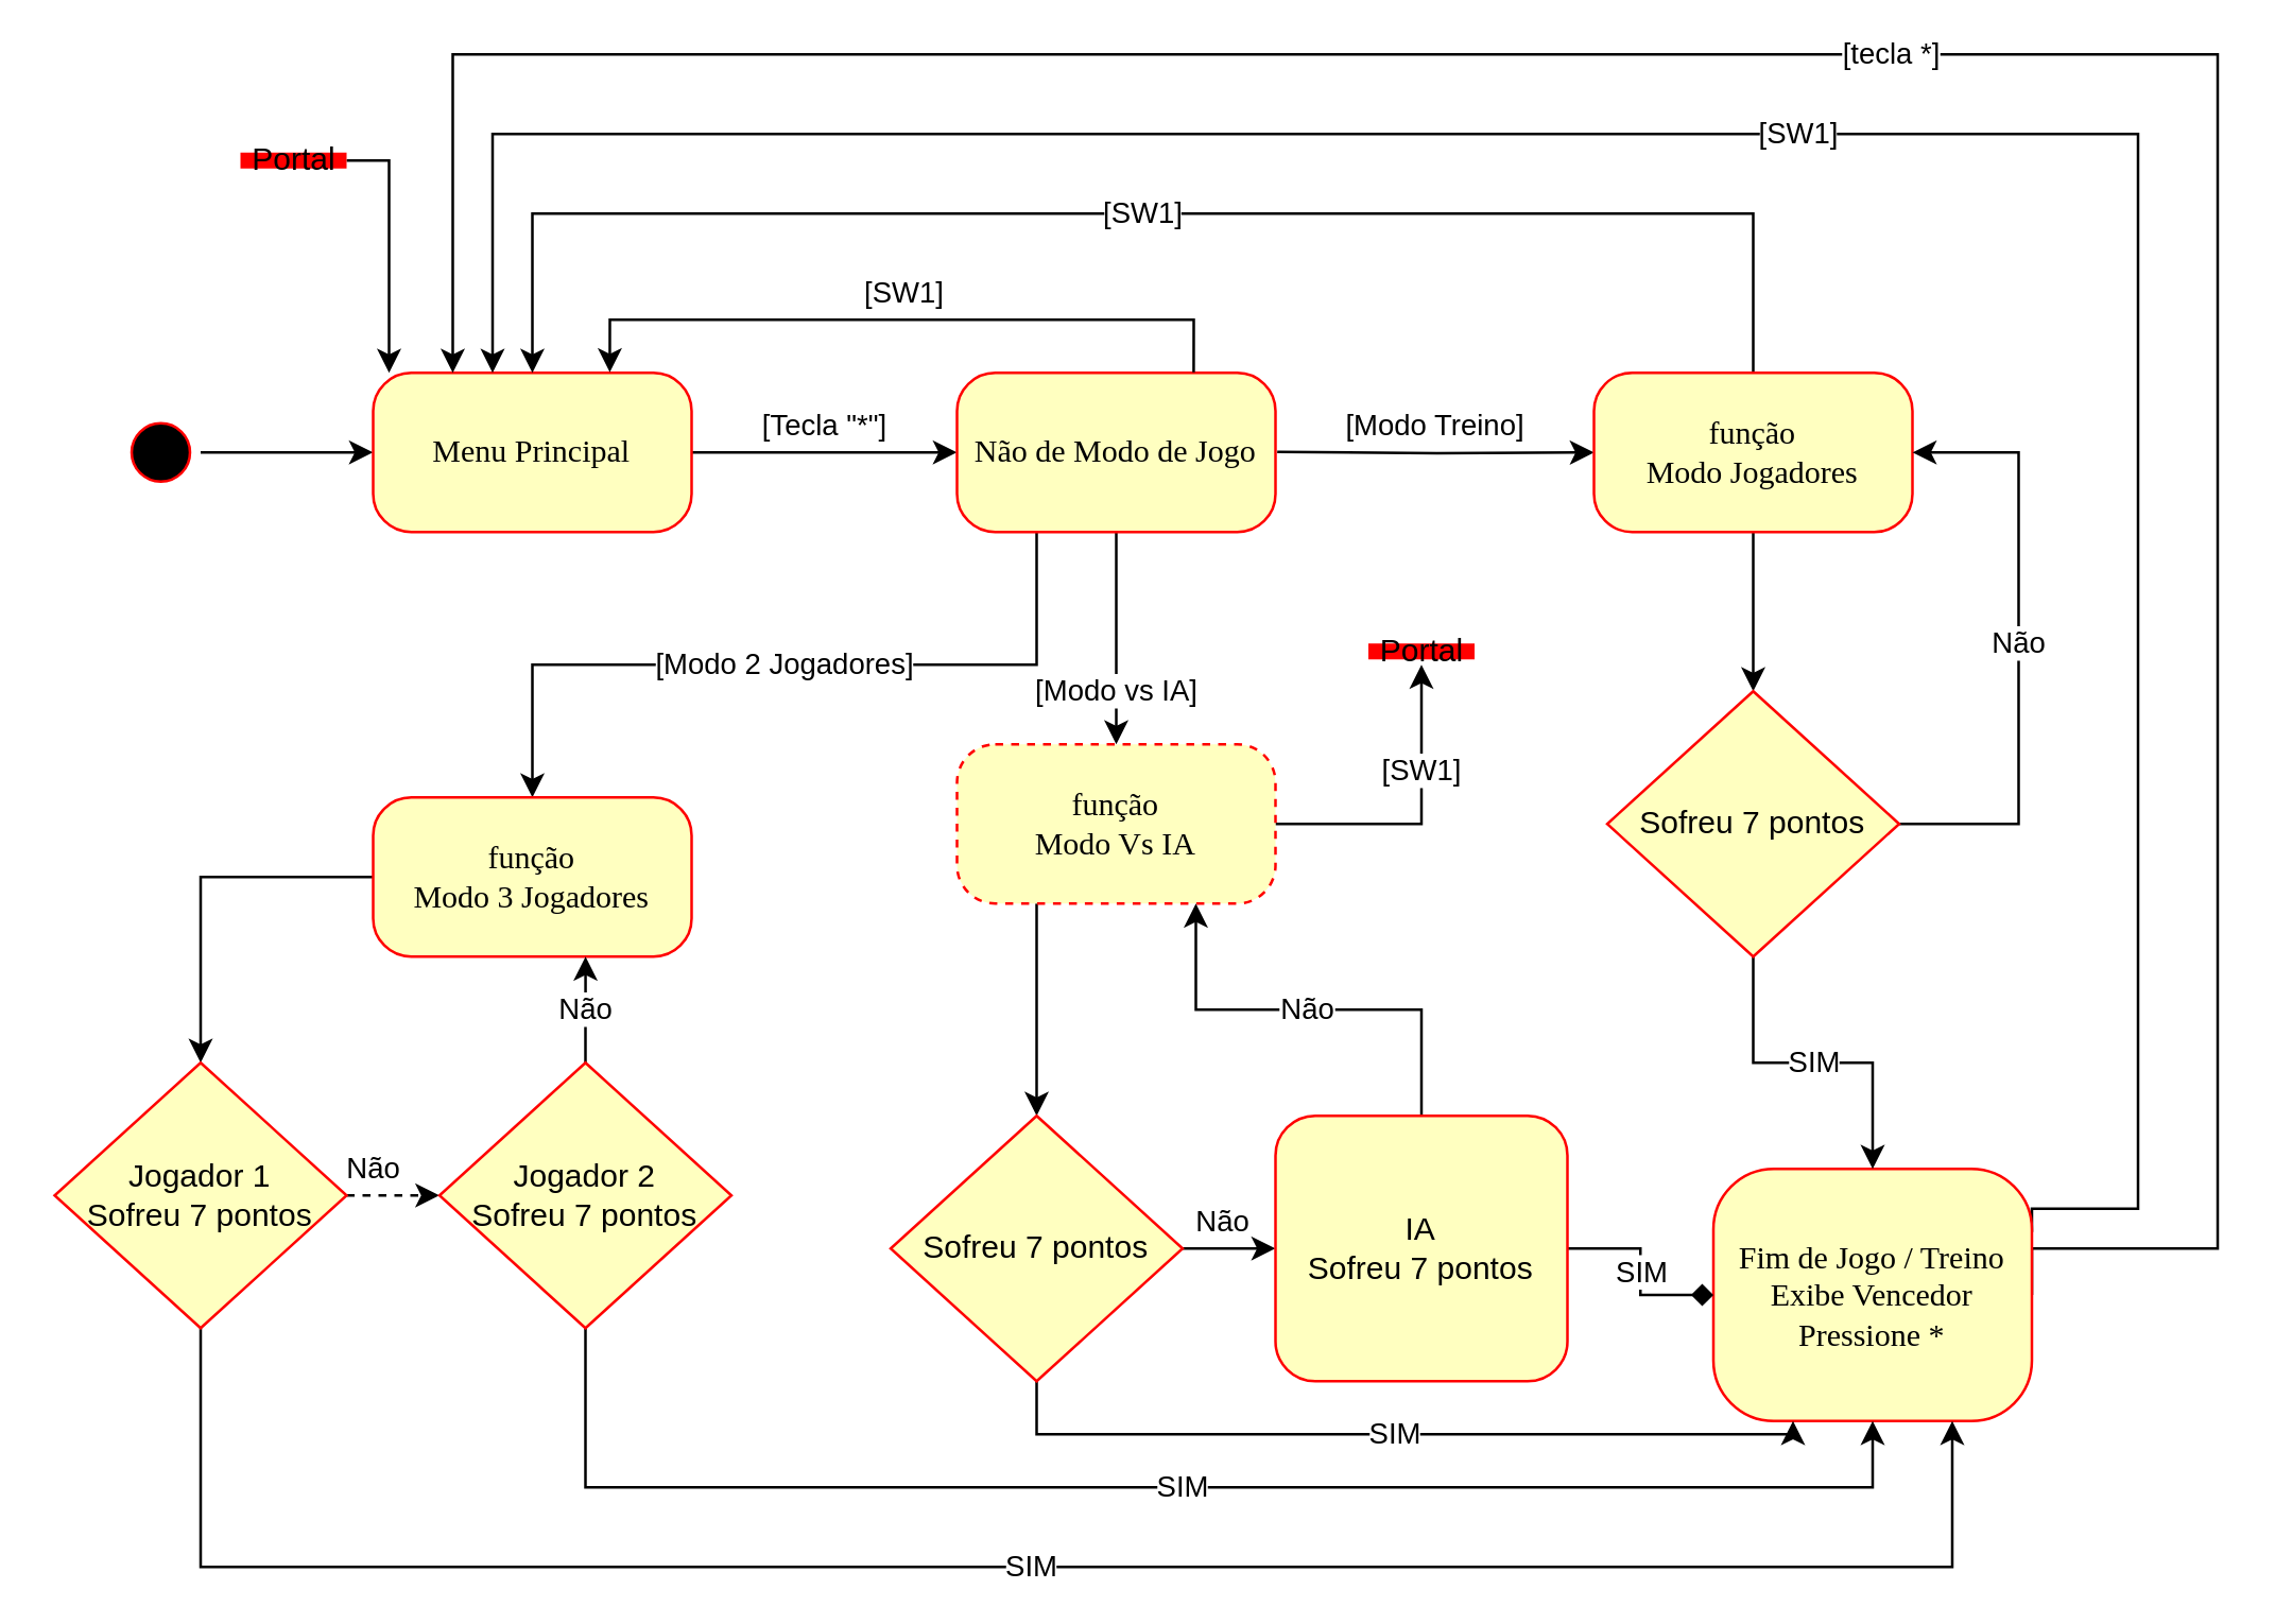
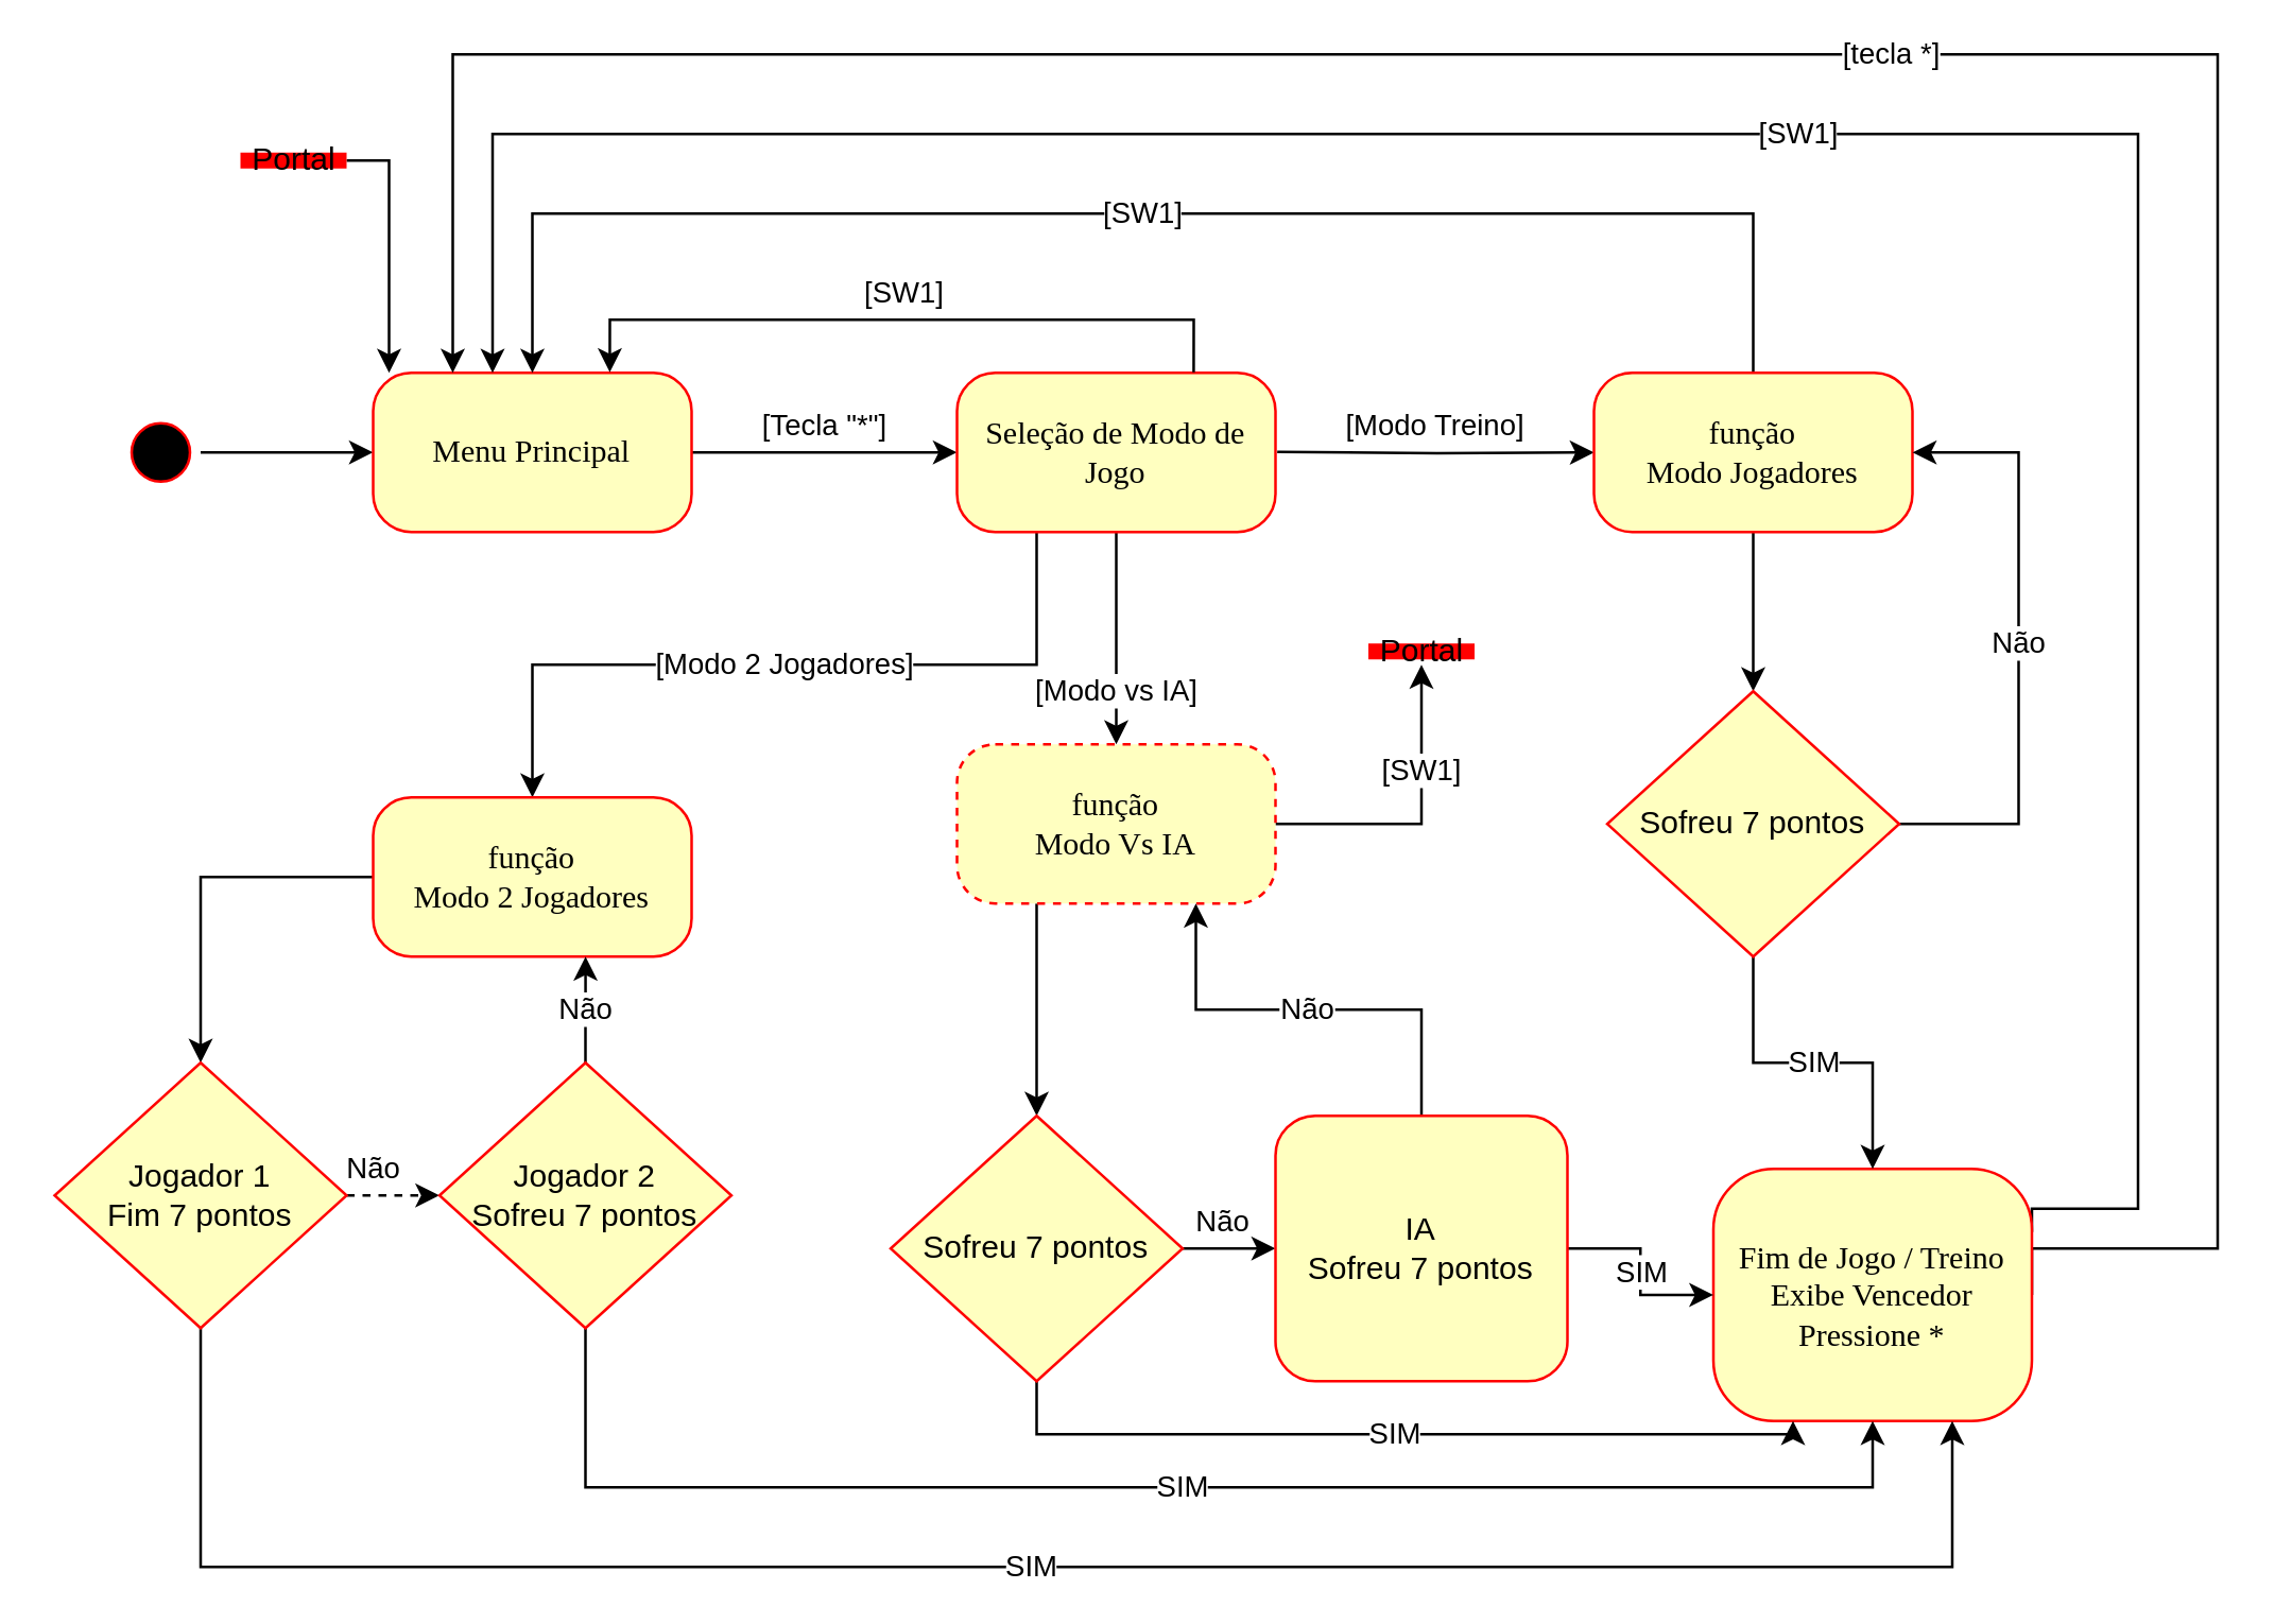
- <mxCell id="9" value="Não de Modo de Jogo" style="rounded=1;whiteSpace=wrap;html=1;arcSize=24;fillColor=#ffffc0;strokeColor=#ff0000;shadow=0;comic=0;labelBackgroundColor=none;fontFamily=Verdana;fontSize=12;fontColor=#000000;align=center;" parent="1" vertex="1"><mxGeometry x="360" y="140" width="120" height="60" as="geometry" /></mxCell>
+ <mxCell id="9" value="Seleção de Modo de Jogo" style="rounded=1;whiteSpace=wrap;html=1;arcSize=24;fillColor=#ffffc0;strokeColor=#ff0000;shadow=0;comic=0;labelBackgroundColor=none;fontFamily=Verdana;fontSize=12;fontColor=#000000;align=center;" parent="1" vertex="1"><mxGeometry x="360" y="140" width="120" height="60" as="geometry" /></mxCell>
- <mxCell id="12" value="função &lt;br&gt;Modo 3 Jogadores&lt;br&gt;" style="rounded=1;whiteSpace=wrap;html=1;arcSize=24;fillColor=#ffffc0;strokeColor=#ff0000;shadow=0;comic=0;labelBackgroundColor=none;fontFamily=Verdana;fontSize=12;fontColor=#000000;align=center;" parent="1" vertex="1"><mxGeometry x="140" y="300" width="120" height="60" as="geometry" /></mxCell>
+ <mxCell id="12" value="função &lt;br&gt;Modo 2 Jogadores&lt;br&gt;" style="rounded=1;whiteSpace=wrap;html=1;arcSize=24;fillColor=#ffffc0;strokeColor=#ff0000;shadow=0;comic=0;labelBackgroundColor=none;fontFamily=Verdana;fontSize=12;fontColor=#000000;align=center;" parent="1" vertex="1"><mxGeometry x="140" y="300" width="120" height="60" as="geometry" /></mxCell>
- <mxCell id="33" value="Jogador 1&lt;br&gt;Sofreu 7 pontos&lt;br&gt;" style="rhombus;whiteSpace=wrap;html=1;fillColor=#ffffc0;strokeColor=#ff0000;" parent="1" vertex="1"><mxGeometry x="20" y="400" width="110" height="100" as="geometry" /></mxCell>
+ <mxCell id="33" value="Jogador 1&lt;br&gt;Fim 7 pontos&lt;br&gt;" style="rhombus;whiteSpace=wrap;html=1;fillColor=#ffffc0;strokeColor=#ff0000;" parent="1" vertex="1"><mxGeometry x="20" y="400" width="110" height="100" as="geometry" /></mxCell>
- <mxCell id="29" value="SIM" style="edgeStyle=orthogonalEdgeStyle;rounded=0;orthogonalLoop=1;jettySize=auto;html=1;exitX=1;exitY=0.5;exitDx=0;exitDy=0;entryX=0;entryY=0.5;entryDx=0;entryDy=0;endArrow=diamond;" parent="1" source="30" target="18" edge="1"><mxGeometry relative="1" as="geometry" /></mxCell>
+ <mxCell id="29" value="SIM" style="edgeStyle=orthogonalEdgeStyle;rounded=0;orthogonalLoop=1;jettySize=auto;html=1;exitX=1;exitY=0.5;exitDx=0;exitDy=0;entryX=0;entryY=0.5;entryDx=0;entryDy=0;" parent="1" source="30" target="18" edge="1"><mxGeometry relative="1" as="geometry" /></mxCell>
